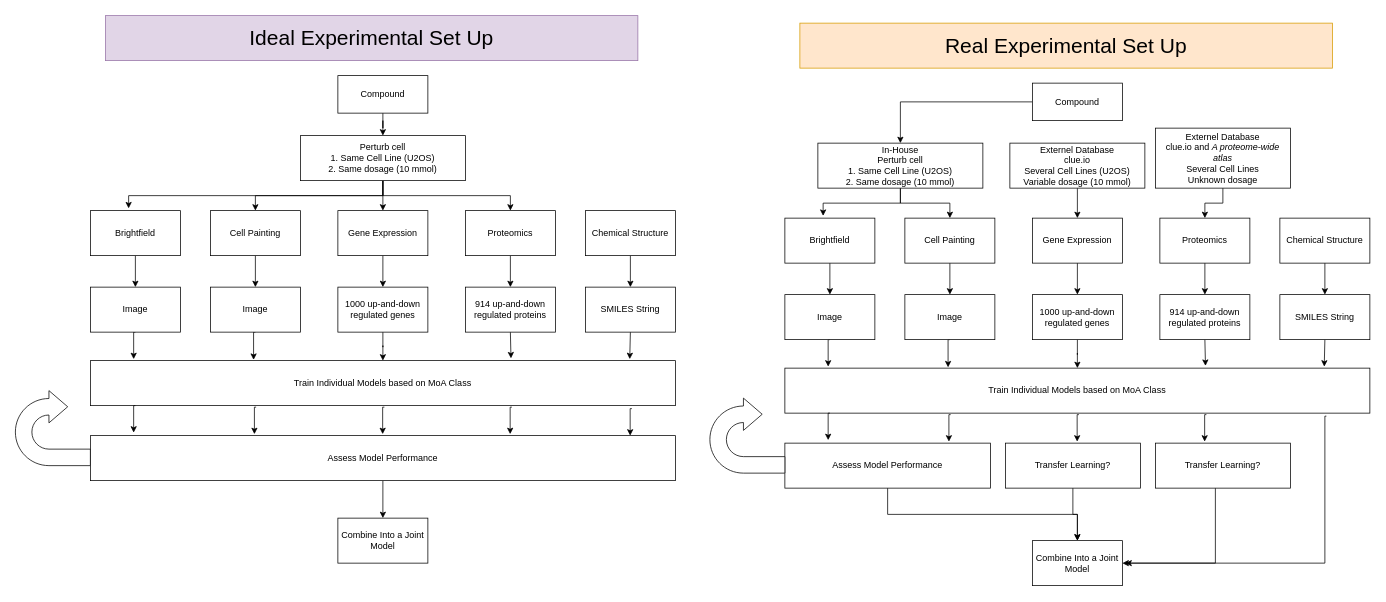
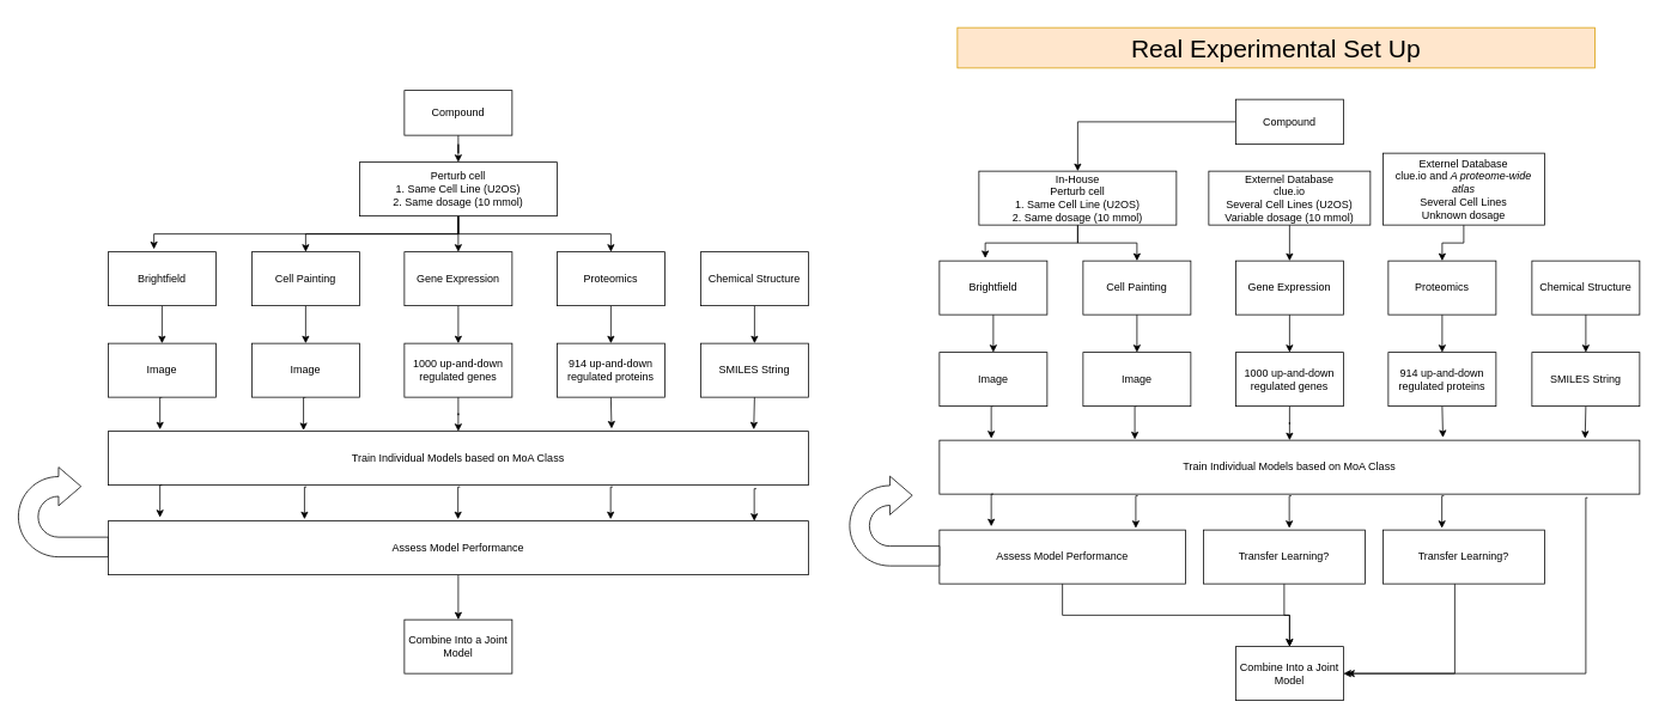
- <mxCell id="39" value="&lt;font style=&quot;font-size: 28px;&quot;&gt;Ideal Experimental Set Up&lt;/font&gt;" style="rounded=0;whiteSpace=wrap;html=1;fillColor=#e1d5e7;strokeColor=#9673a6;" vertex="1" parent="1"><mxGeometry x="140" y="20" width="710" height="60" as="geometry" /></mxCell>
- <mxCell id="75" value="&lt;font style=&quot;font-size: 28px;&quot;&gt;Real Experimental Set Up&lt;/font&gt;" style="rounded=0;whiteSpace=wrap;html=1;fillColor=#ffe6cc;strokeColor=#d79b00;" vertex="1" parent="1"><mxGeometry x="1066" y="30" width="710" height="60" as="geometry" /></mxCell>
+ <mxCell id="75" value="&lt;font style=&quot;font-size: 28px;&quot;&gt;Real Experimental Set Up&lt;/font&gt;" style="rounded=0;whiteSpace=wrap;html=1;fillColor=#ffe6cc;strokeColor=#d79b00;" vertex="1" parent="1"><mxGeometry x="1066" y="30" width="710" height="45" as="geometry" /></mxCell>
